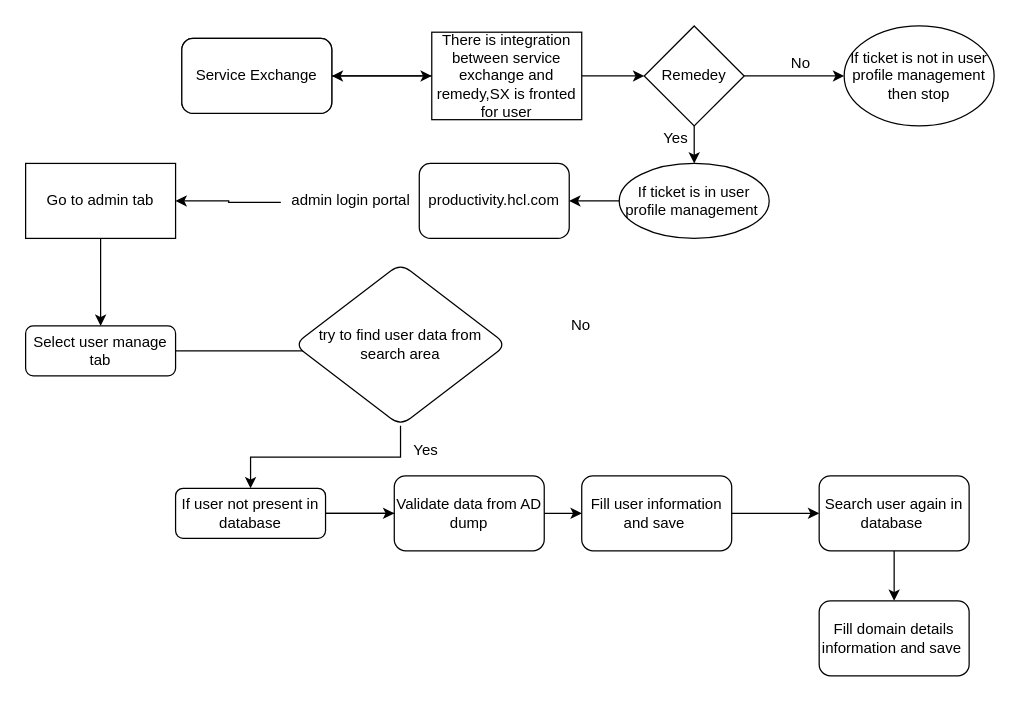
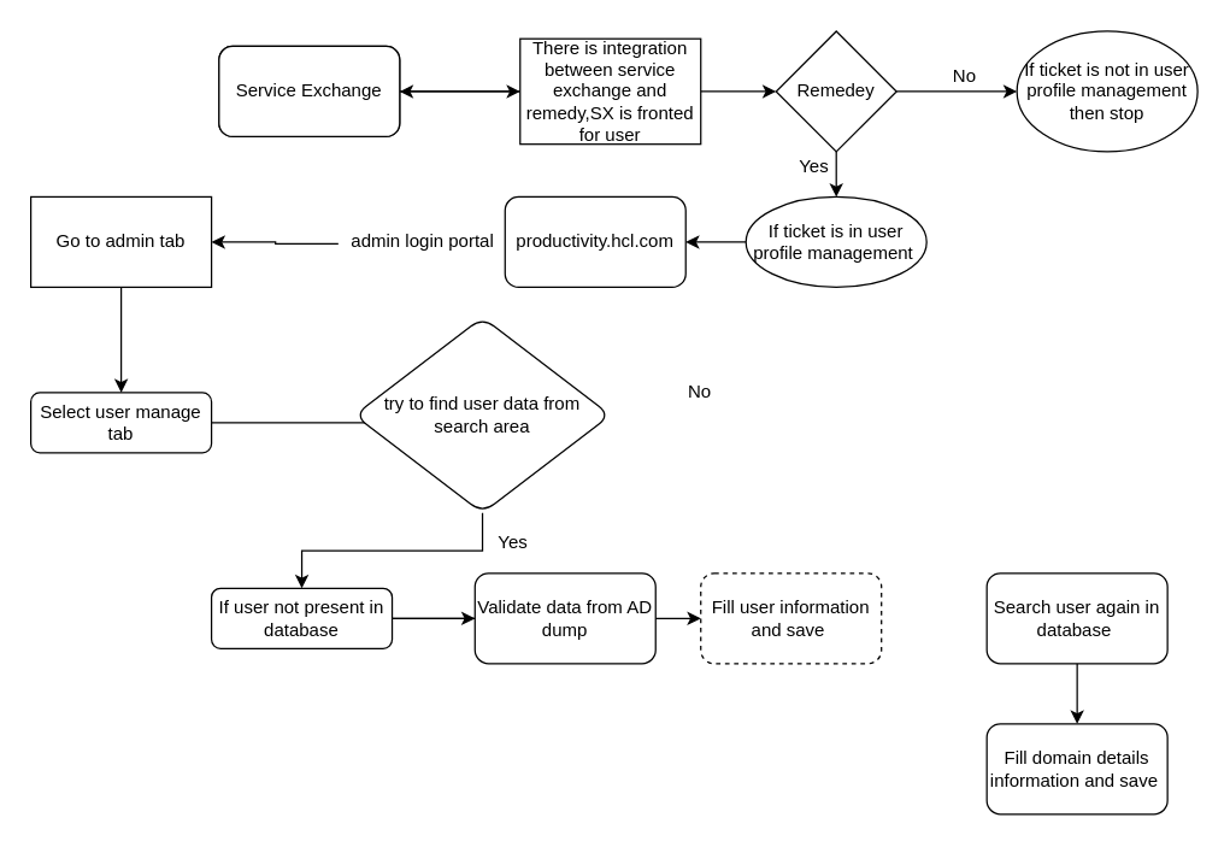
- <mxCell id="17" value="Fill user information and save&amp;nbsp;" style="whiteSpace=wrap;html=1;rounded=1;glass=0;strokeWidth=1;shadow=0;" parent="1" vertex="1"><mxGeometry x="465" y="380" width="120" height="60" as="geometry" /></mxCell>
+ <mxCell id="17" value="Fill user information and save&amp;nbsp;" style="whiteSpace=wrap;html=1;rounded=1;glass=0;strokeWidth=1;shadow=0;dashed=1;" parent="1" vertex="1"><mxGeometry x="465" y="380" width="120" height="60" as="geometry" /></mxCell>
- <mxCell id="16" value="" style="edgeStyle=orthogonalEdgeStyle;rounded=0;orthogonalLoop=1;jettySize=auto;html=1;" parent="1" source="17" target="15" edge="1"><mxGeometry relative="1" as="geometry" /></mxCell>
